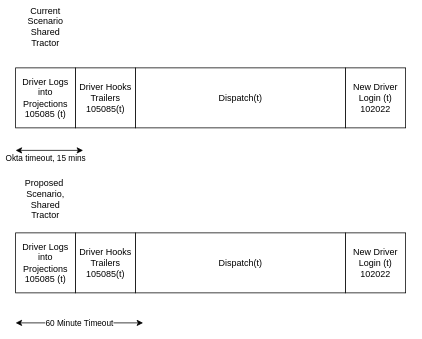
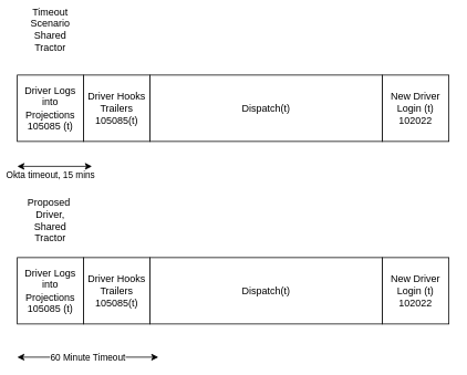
- <mxCell id="7" value="Current Scenario Shared Tractor" style="text;html=1;strokeColor=none;fillColor=none;align=center;verticalAlign=middle;whiteSpace=wrap;rounded=0;" vertex="1" parent="1"><mxGeometry x="30" y="20" width="60" height="30" as="geometry" /></mxCell>
+ <mxCell id="7" value="Timeout Scenario Shared Tractor" style="text;html=1;strokeColor=none;fillColor=none;align=center;verticalAlign=middle;whiteSpace=wrap;rounded=0;" vertex="1" parent="1"><mxGeometry x="30" y="20" width="60" height="30" as="geometry" /></mxCell>
- <mxCell id="8" value="Proposed&amp;nbsp; Scenario, Shared Tractor" style="text;html=1;strokeColor=none;fillColor=none;align=center;verticalAlign=middle;whiteSpace=wrap;rounded=0;" vertex="1" parent="1"><mxGeometry x="30" y="250" width="60" height="30" as="geometry" /></mxCell>
+ <mxCell id="8" value="Proposed&amp;nbsp; Driver, Shared Tractor" style="text;html=1;strokeColor=none;fillColor=none;align=center;verticalAlign=middle;whiteSpace=wrap;rounded=0;" vertex="1" parent="1"><mxGeometry x="30" y="250" width="60" height="30" as="geometry" /></mxCell>
